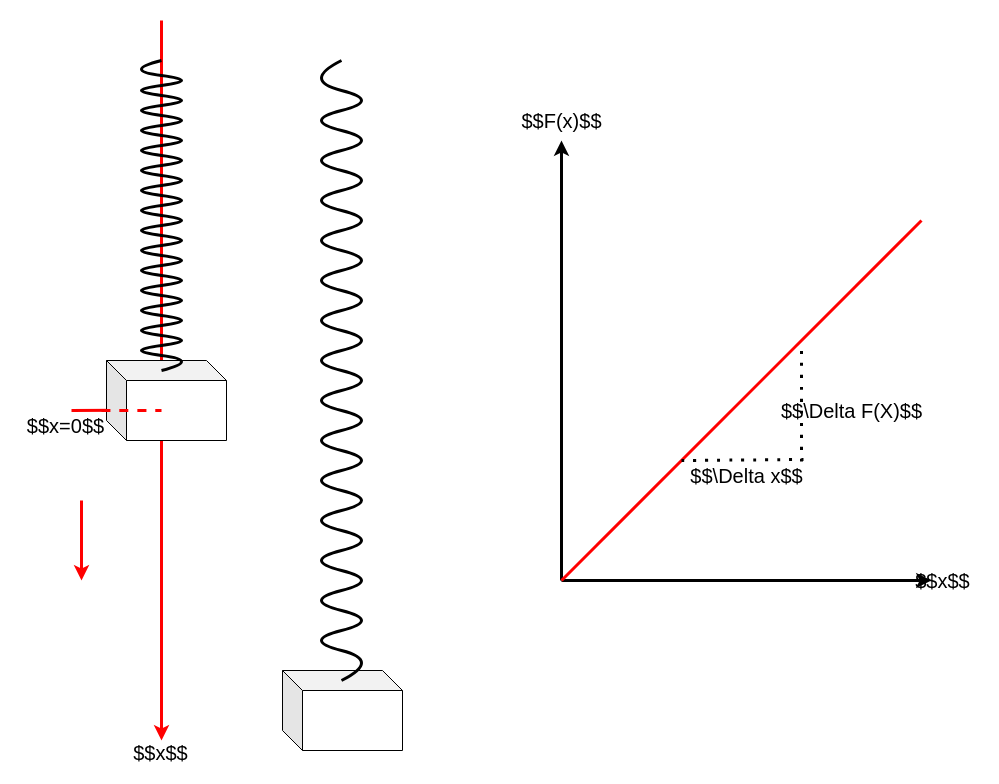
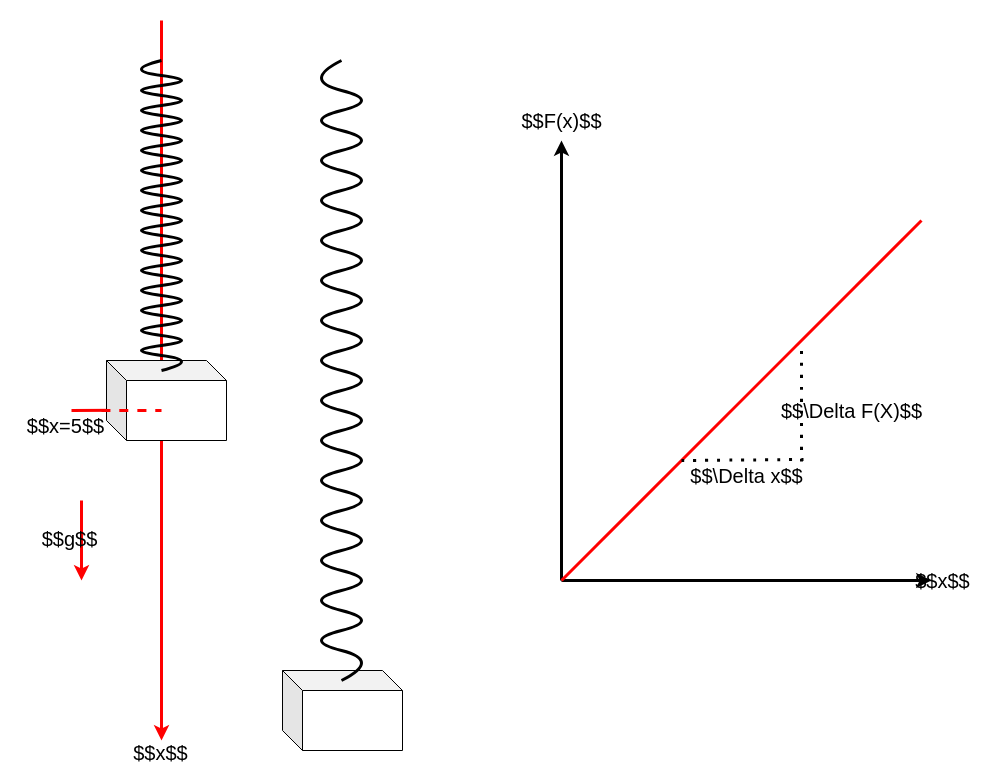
- <mxCell id="19" value="&lt;font style=&quot;font-size: 20px&quot;&gt;$$x=0$$&lt;/font&gt;" style="text;html=1;resizable=0;autosize=1;align=center;verticalAlign=middle;points=[];fillColor=none;strokeColor=none;rounded=0;" vertex="1" parent="1"><mxGeometry x="20" y="415" width="90" height="20" as="geometry" /></mxCell>
+ <mxCell id="19" value="&lt;font style=&quot;font-size: 20px&quot;&gt;$$x=5$$&lt;/font&gt;" style="text;html=1;resizable=0;autosize=1;align=center;verticalAlign=middle;points=[];fillColor=none;strokeColor=none;rounded=0;" vertex="1" parent="1"><mxGeometry x="20" y="415" width="90" height="20" as="geometry" /></mxCell>
+ <mxCell id="21" value="&lt;font style=&quot;font-size: 20px&quot;&gt;$$g$$&lt;/font&gt;" style="text;html=1;resizable=0;autosize=1;align=center;verticalAlign=middle;points=[];fillColor=none;strokeColor=none;rounded=0;" vertex="1" parent="1"><mxGeometry x="34" y="528" width="70" height="20" as="geometry" /></mxCell>
